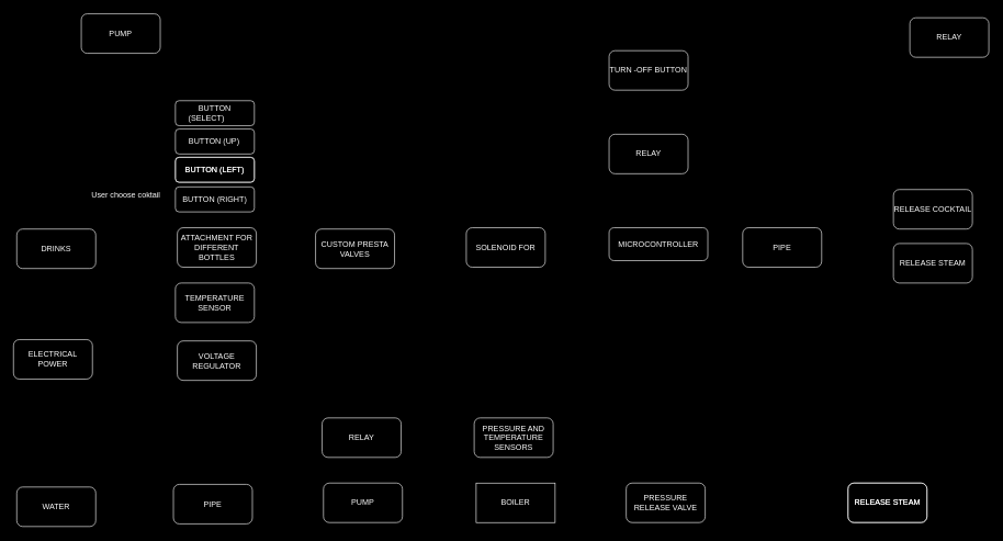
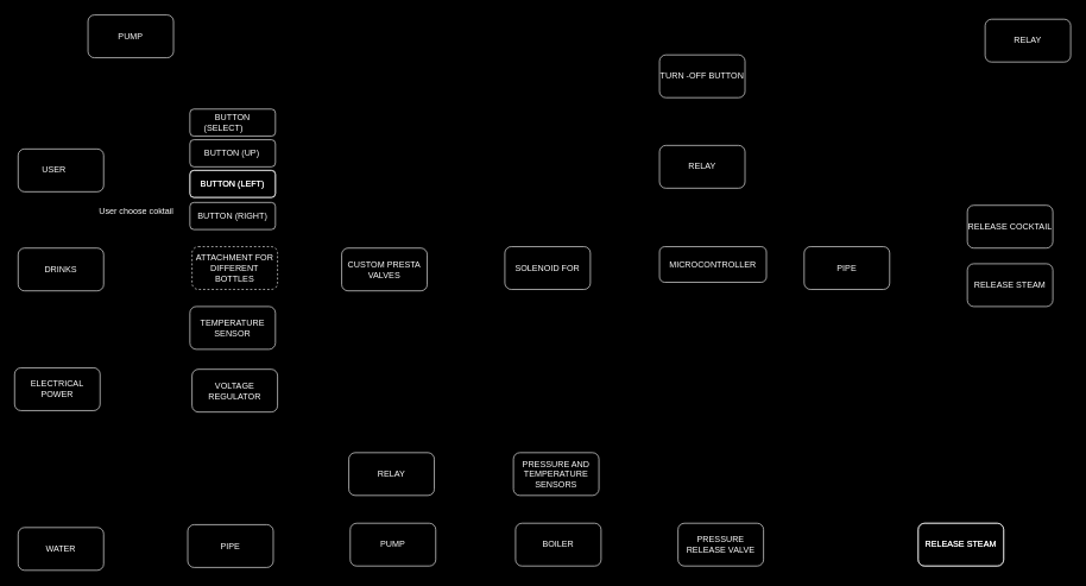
+ <mxCell id="4" value="USER&lt;span style=&quot;white-space: pre;&quot;&gt;&#09;&lt;/span&gt;&lt;br&gt;" style="rounded=1;html=1;strokeColor=#FFFFFF;align=center;verticalAlign=middle;fontFamily=Helvetica;fontSize=12;fontColor=#FFFFFF;fillColor=none;" vertex="1" parent="1"><mxGeometry x="25" y="208" width="120" height="60" as="geometry" /></mxCell>
- <mxCell id="14" value="ATTACHMENT FOR DIFFERENT BOTTLES" style="rounded=1;whiteSpace=wrap;html=1;align=center;verticalAlign=middle;fontFamily=Helvetica;fontSize=12;fontColor=#FFFFFF;fillColor=none;gradientColor=none;strokeColor=#FFFFFF;" vertex="1" parent="1"><mxGeometry x="269" y="345" width="120" height="60" as="geometry" /></mxCell>
+ <mxCell id="14" value="ATTACHMENT FOR DIFFERENT BOTTLES" style="rounded=1;whiteSpace=wrap;html=1;align=center;verticalAlign=middle;fontFamily=Helvetica;fontSize=12;fontColor=#FFFFFF;fillColor=none;gradientColor=none;strokeColor=#FFFFFF;dashed=1;" vertex="1" parent="1"><mxGeometry x="269" y="345" width="120" height="60" as="geometry" /></mxCell>
- <mxCell id="23" value="BOILER" style="whiteSpace=wrap;html=1;align=center;verticalAlign=middle;fontFamily=Helvetica;fontSize=12;fontColor=#FFFFFF;fillColor=none;gradientColor=none;strokeColor=#FFFFFF;rounded=0;" vertex="1" parent="1"><mxGeometry x="723" y="733" width="120" height="60" as="geometry" /></mxCell>
+ <mxCell id="23" value="BOILER" style="rounded=1;whiteSpace=wrap;html=1;align=center;verticalAlign=middle;fontFamily=Helvetica;fontSize=12;fontColor=#FFFFFF;fillColor=none;gradientColor=none;strokeColor=#FFFFFF;" vertex="1" parent="1"><mxGeometry x="723" y="733" width="120" height="60" as="geometry" /></mxCell>
